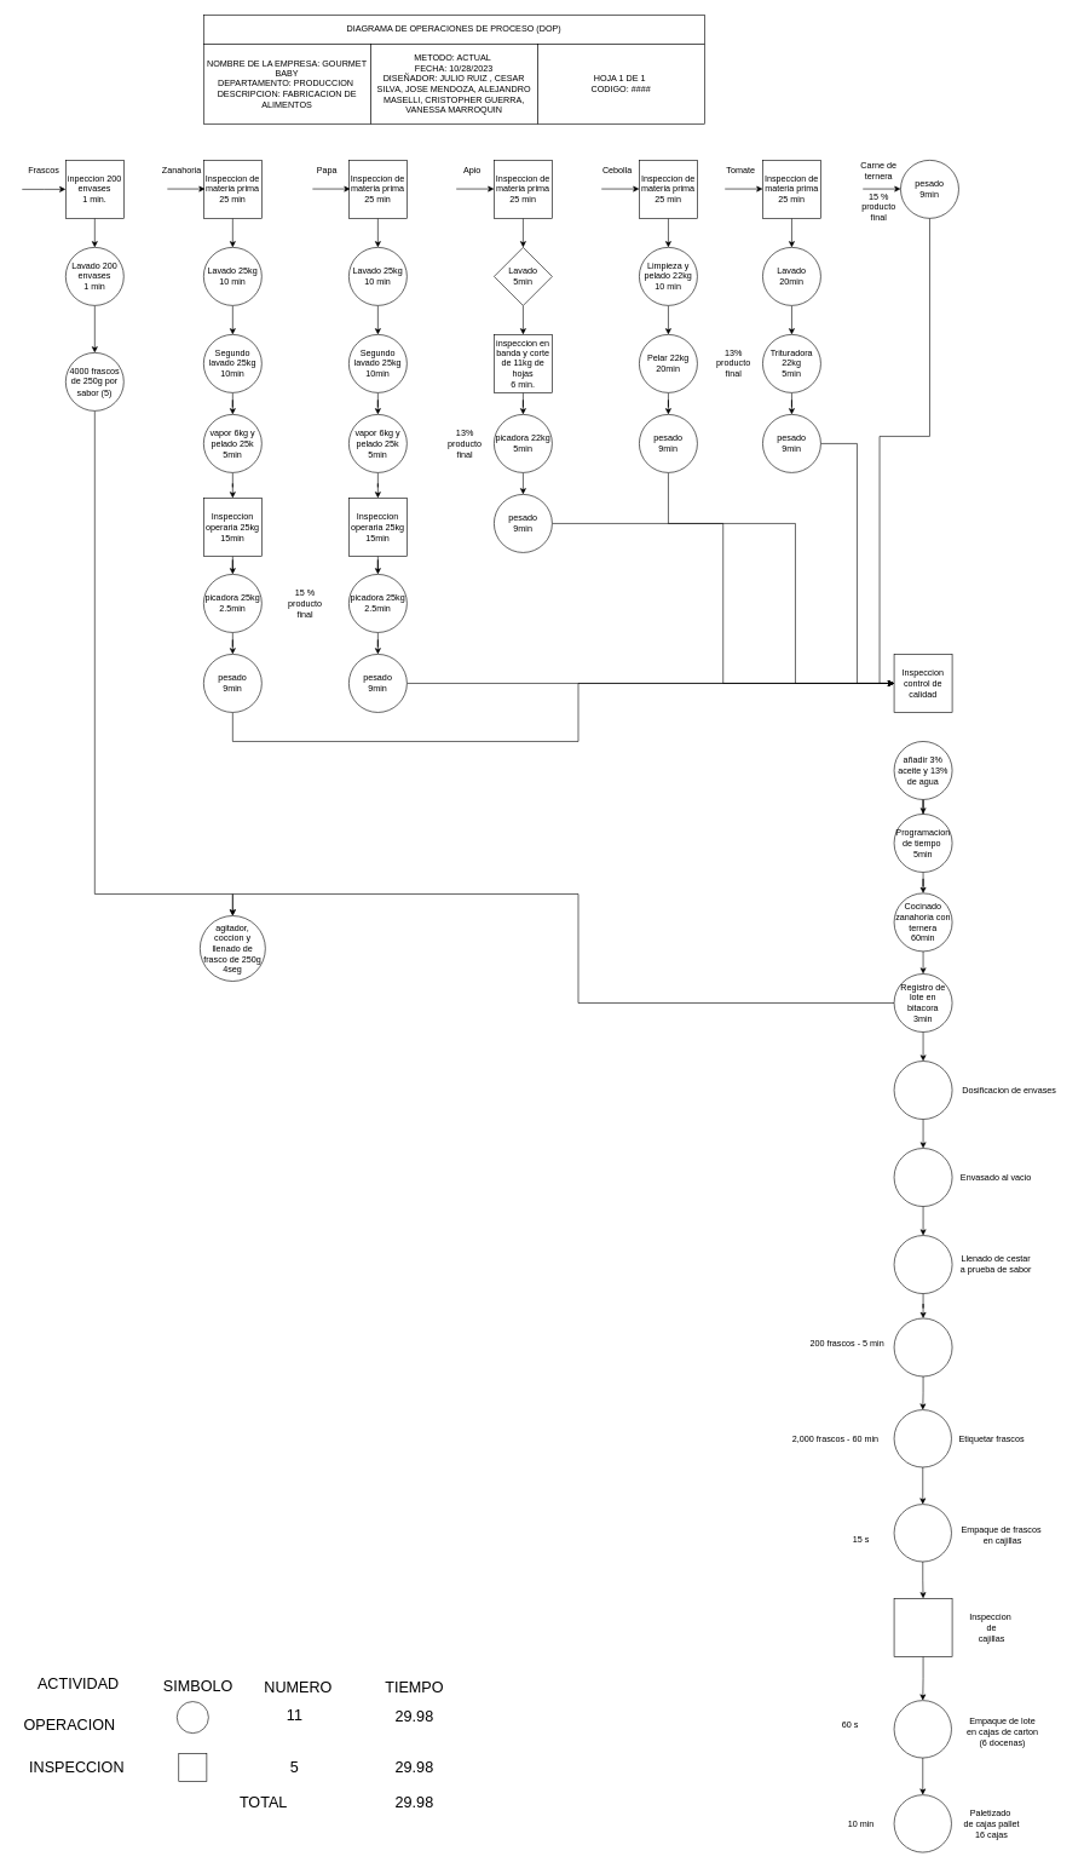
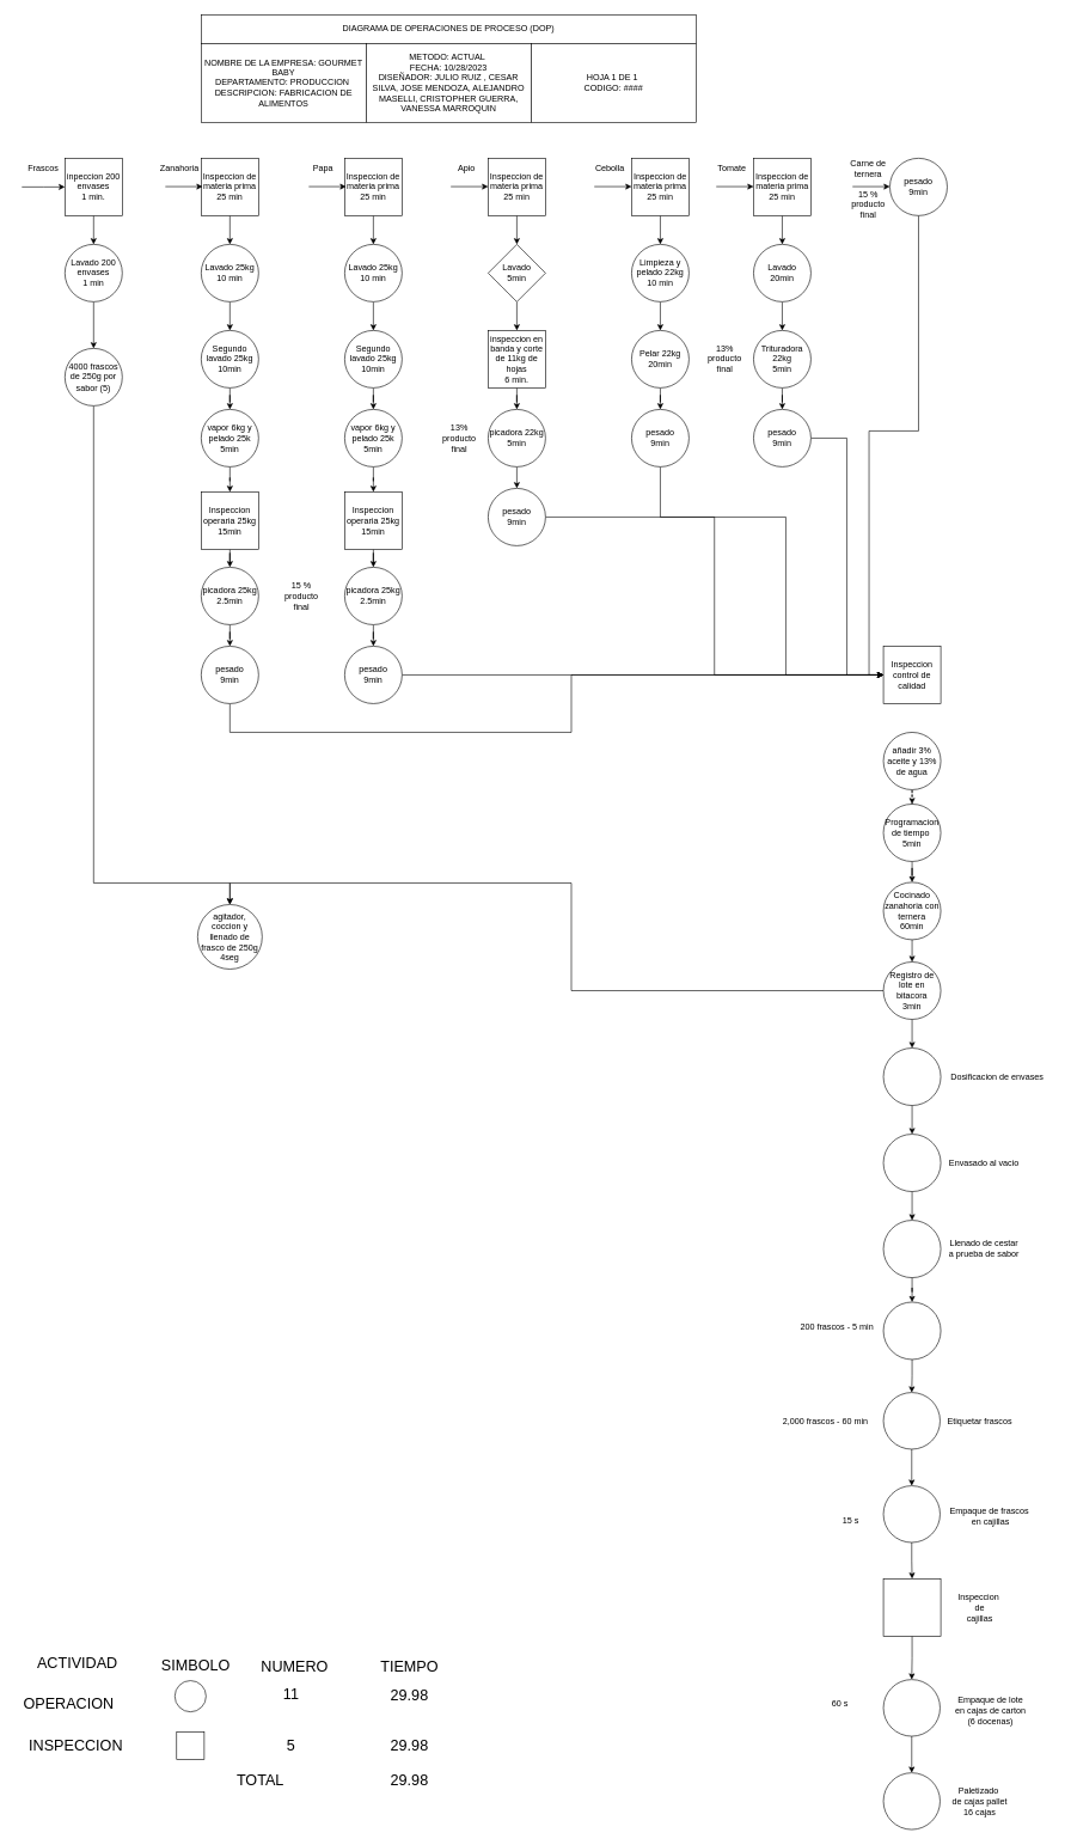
- <mxCell id="81" style="edgeStyle=orthogonalEdgeStyle;rounded=0;orthogonalLoop=1;jettySize=auto;html=1;entryX=0.5;entryY=0;entryDx=0;entryDy=0;" parent="1" source="82" target="84" edge="1"><mxGeometry relative="1" as="geometry" /></mxCell>
+ <mxCell id="81" style="edgeStyle=orthogonalEdgeStyle;rounded=0;orthogonalLoop=1;jettySize=auto;html=1;entryX=0.5;entryY=0;entryDx=0;entryDy=0;dashed=1;" parent="1" source="82" target="84" edge="1"><mxGeometry relative="1" as="geometry" /></mxCell>
- <mxCell id="122" value="10 min" style="text;html=1;align=center;verticalAlign=middle;resizable=0;points=[];autosize=1;strokeColor=none;fillColor=none;" vertex="1" parent="1"><mxGeometry x="1155" y="2494.5" width="60" height="30" as="geometry" /></mxCell>
